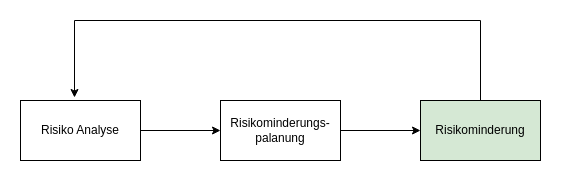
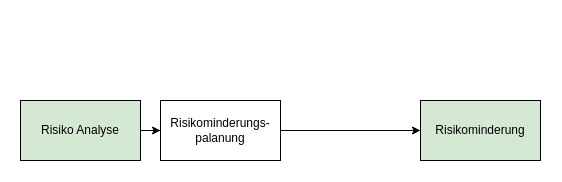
- <mxCell id="7" value="" style="endArrow=classic;html=1;rounded=0;exitX=0.5;exitY=0;exitDx=0;exitDy=0;entryX=0.45;entryY=-0.05;entryDx=0;entryDy=0;entryPerimeter=0;" edge="1" parent="1" source="6" target="3"><mxGeometry width="50" height="50" relative="1" as="geometry"><mxPoint x="490" y="80" as="sourcePoint" /><mxPoint x="540" y="30" as="targetPoint" /><Array as="points"><mxPoint x="480" y="20" /><mxPoint x="74" y="20" /></Array></mxGeometry></mxCell>
- <mxCell id="3" value="Risiko Analyse" style="rounded=0;whiteSpace=wrap;html=1;" vertex="1" parent="1"><mxGeometry x="20" y="100" width="120" height="60" as="geometry" /></mxCell>
+ <mxCell id="3" value="Risiko Analyse" style="rounded=0;whiteSpace=wrap;html=1;fillColor=#d5e8d4;" vertex="1" parent="1"><mxGeometry x="20" y="100" width="120" height="60" as="geometry" /></mxCell>
- <mxCell id="5" value="Risikominderungs- palanung" style="rounded=0;whiteSpace=wrap;html=1;" vertex="1" parent="1"><mxGeometry x="220" y="100" width="120" height="60" as="geometry" /></mxCell>
+ <mxCell id="5" value="Risikominderungs- palanung" style="rounded=0;whiteSpace=wrap;html=1;" vertex="1" parent="1"><mxGeometry x="160" y="100" width="120" height="60" as="geometry" /></mxCell>
